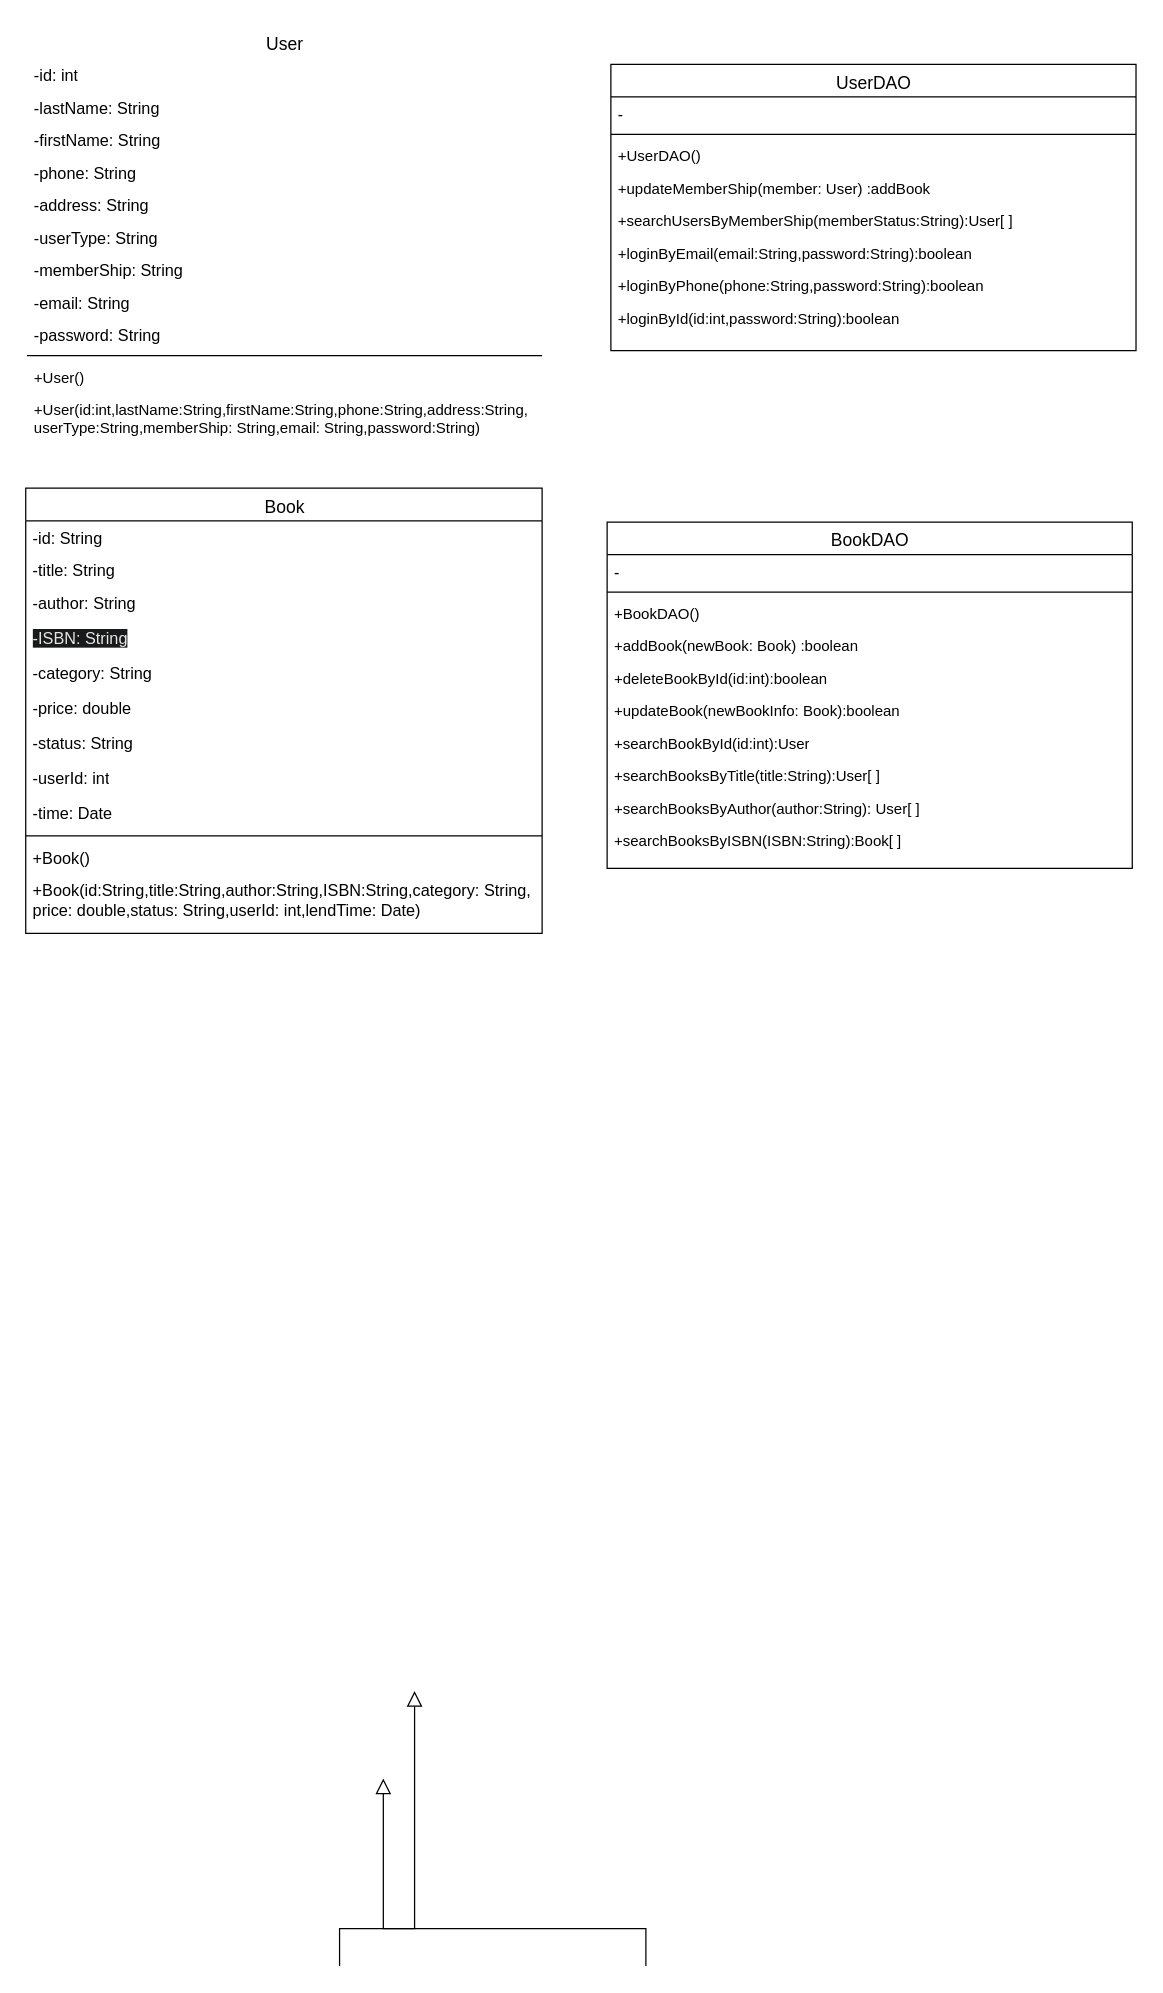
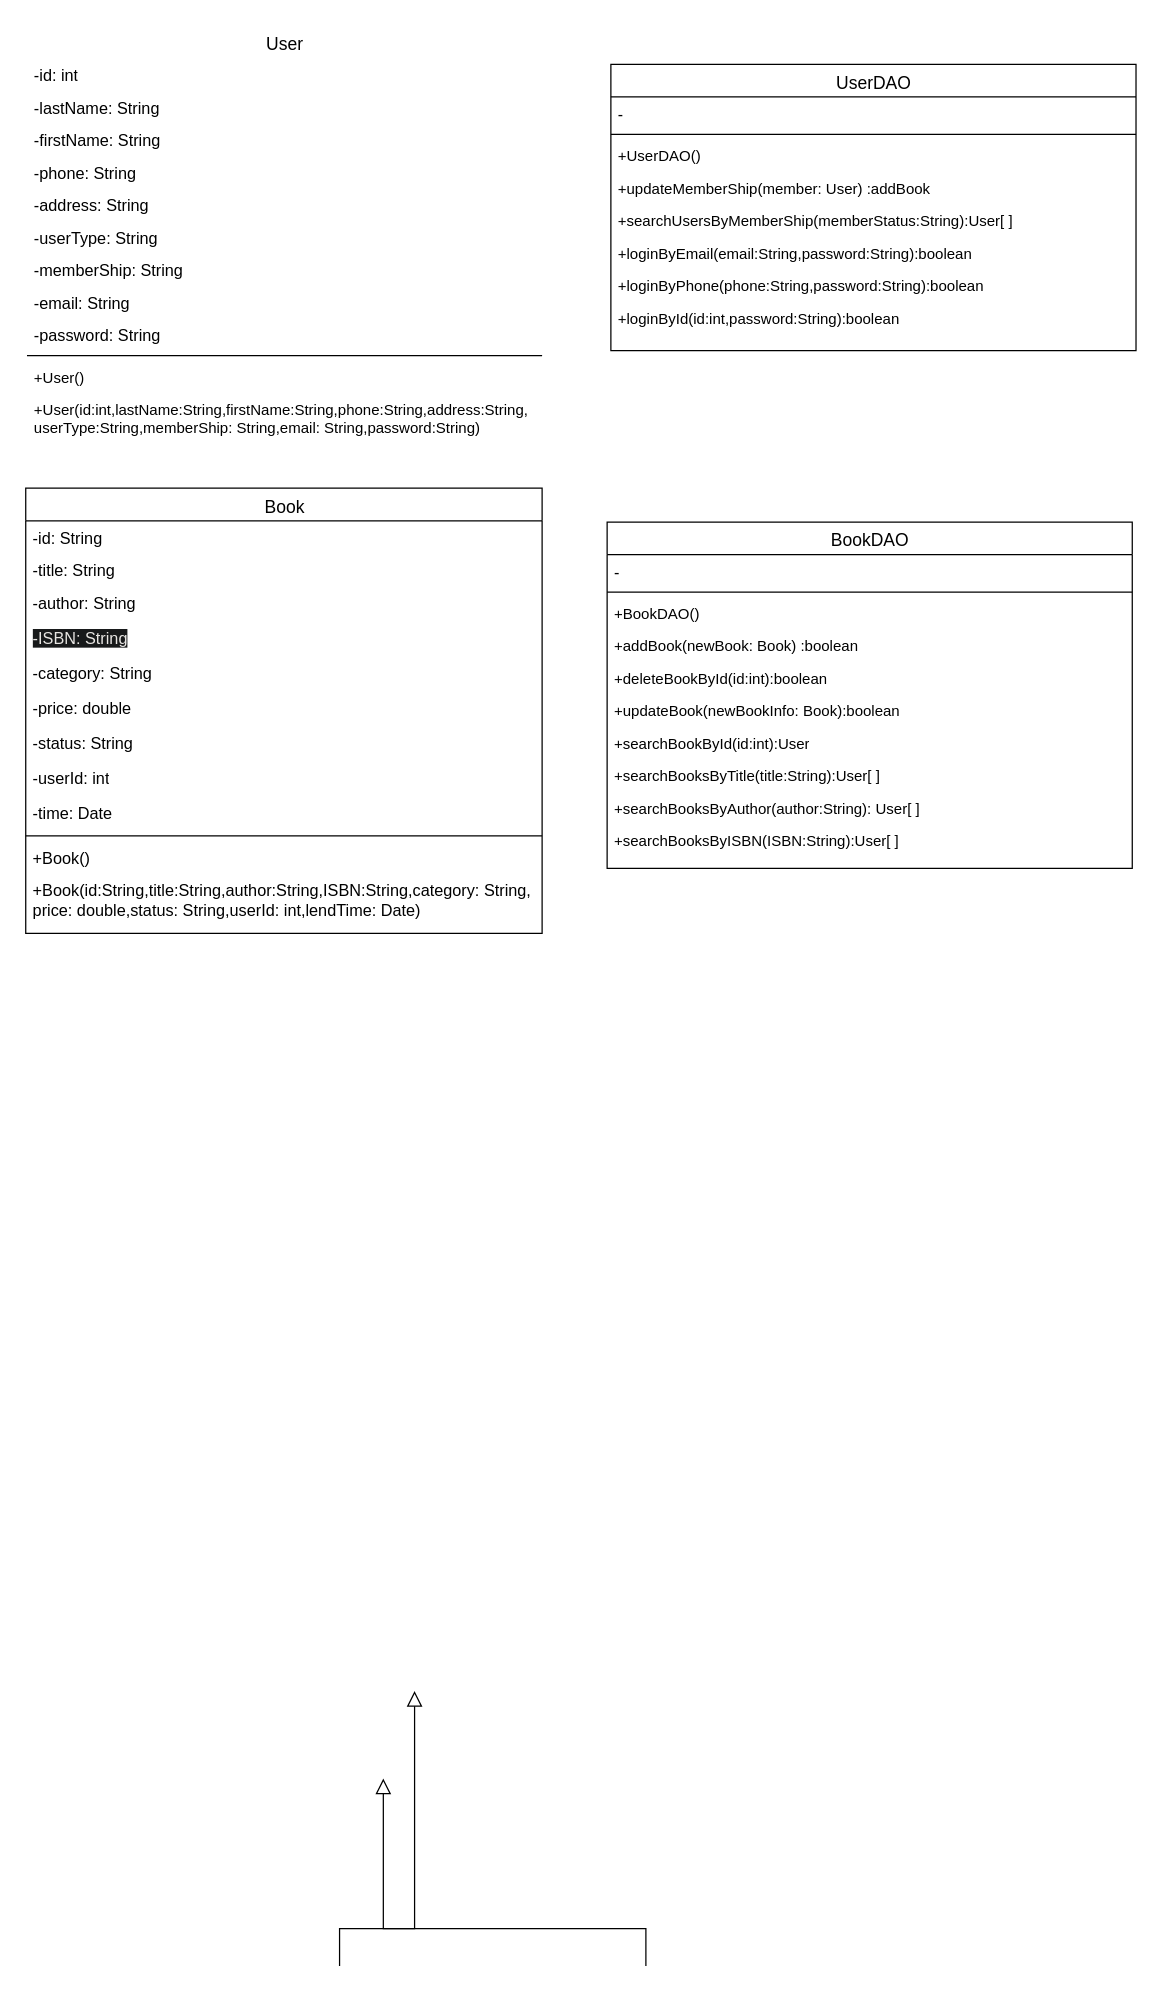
- <mxCell id="39" value="+searchBooksByISBN(ISBN:String):Book[ ]" style="text;align=left;verticalAlign=top;spacingLeft=4;spacingRight=4;overflow=hidden;rotatable=0;points=[[0,0.5],[1,0.5]];portConstraint=eastwest;fontStyle=0;html=1;" parent="29" vertex="1"><mxGeometry y="242" width="420" height="26" as="geometry" /></mxCell>
+ <mxCell id="39" value="+searchBooksByISBN(ISBN:String):User[ ]" style="text;align=left;verticalAlign=top;spacingLeft=4;spacingRight=4;overflow=hidden;rotatable=0;points=[[0,0.5],[1,0.5]];portConstraint=eastwest;fontStyle=0;html=1;" parent="29" vertex="1"><mxGeometry y="242" width="420" height="26" as="geometry" /></mxCell>
